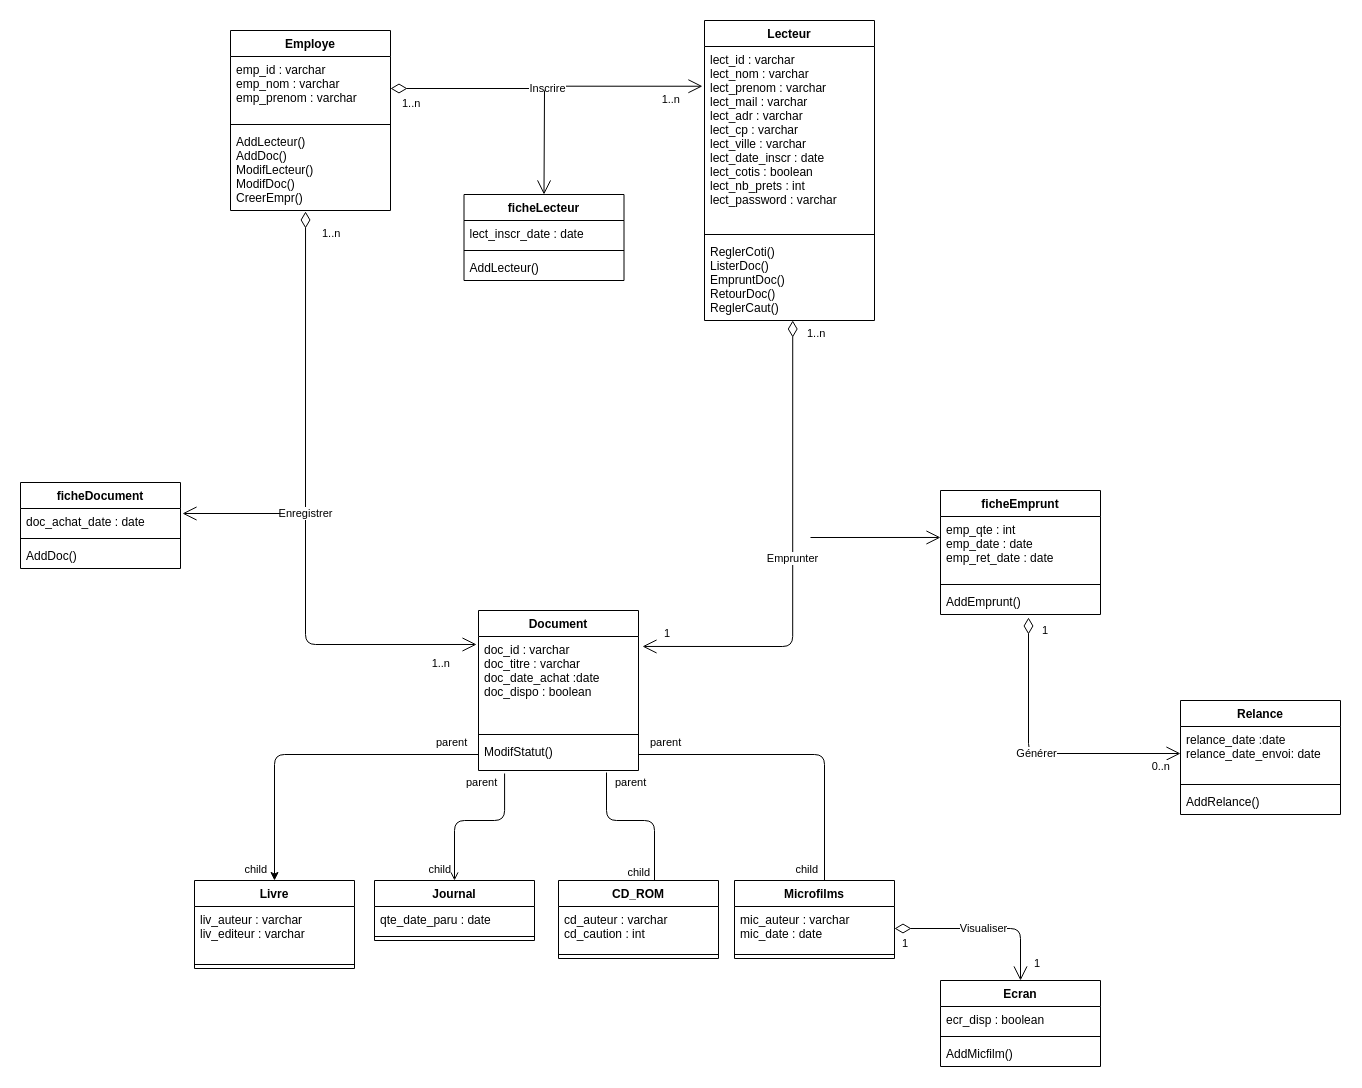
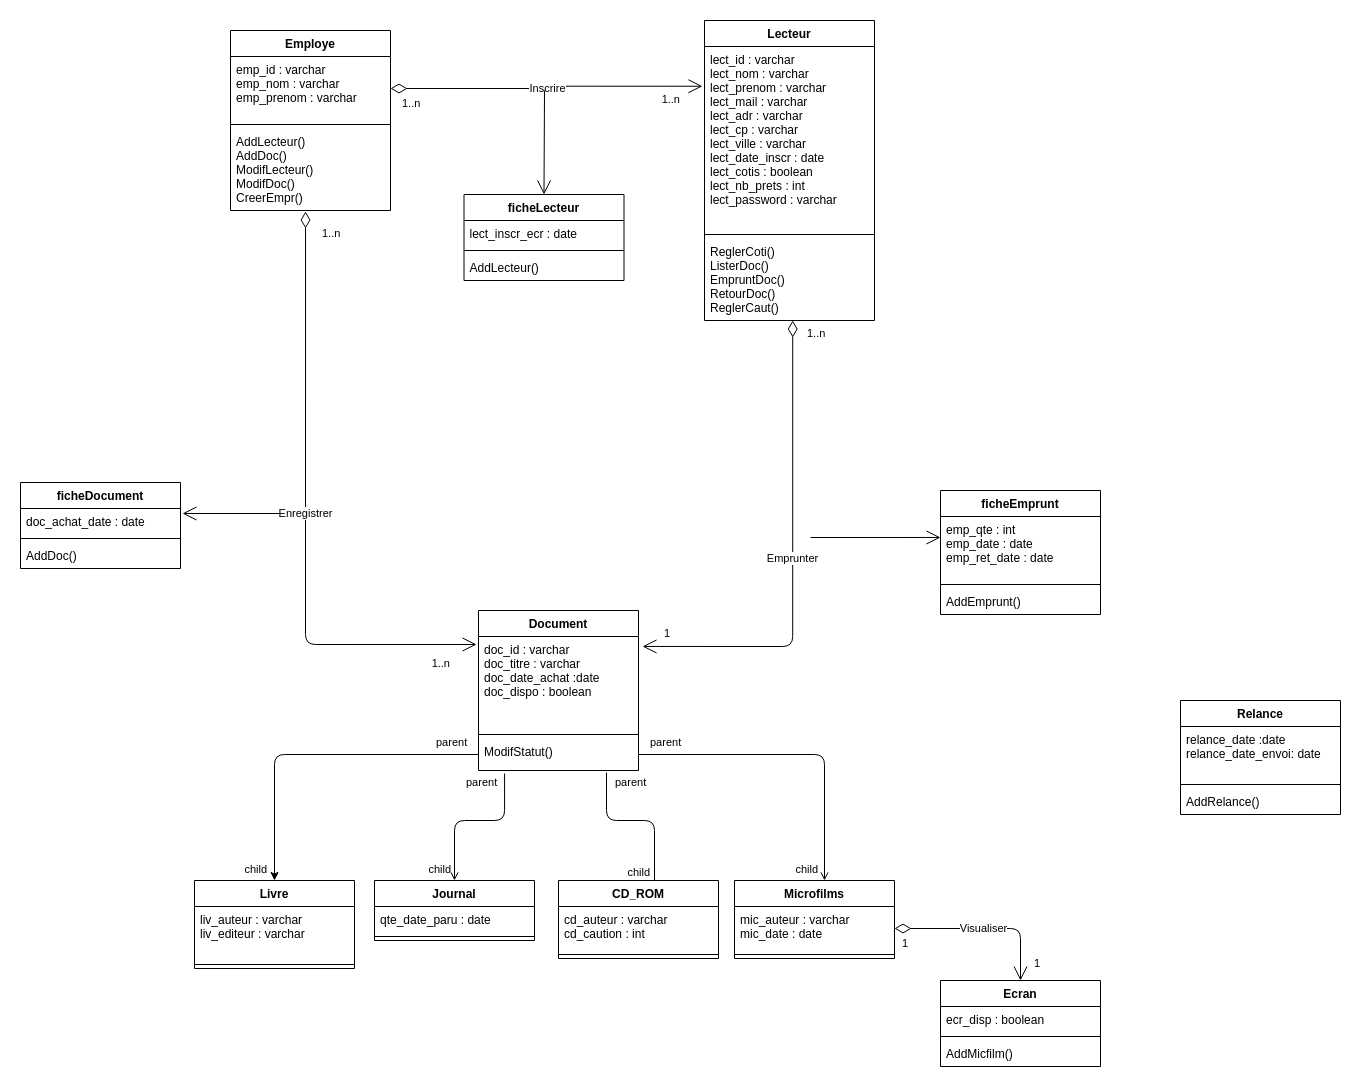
- <mxCell id="45" value="lect_inscr_date : date" style="text;strokeColor=none;fillColor=none;align=left;verticalAlign=top;spacingLeft=4;spacingRight=4;overflow=hidden;rotatable=0;points=[[0,0.5],[1,0.5]];portConstraint=eastwest;" parent="44" vertex="1"><mxGeometry y="26" width="160" height="26" as="geometry" /></mxCell>
+ <mxCell id="45" value="lect_inscr_ecr : date" style="text;strokeColor=none;fillColor=none;align=left;verticalAlign=top;spacingLeft=4;spacingRight=4;overflow=hidden;rotatable=0;points=[[0,0.5],[1,0.5]];portConstraint=eastwest;" parent="44" vertex="1"><mxGeometry y="26" width="160" height="26" as="geometry" /></mxCell>
- <mxCell id="66" value="Générer" style="endArrow=open;html=1;endSize=12;startArrow=diamondThin;startSize=14;startFill=0;edgeStyle=orthogonalEdgeStyle;exitX=0.55;exitY=1.115;exitDx=0;exitDy=0;exitPerimeter=0;entryX=0;entryY=0.5;entryDx=0;entryDy=0;" parent="1" source="55" target="63" edge="1"><mxGeometry relative="1" as="geometry"><mxPoint x="630" y="760" as="sourcePoint" /><mxPoint x="790" y="760" as="targetPoint" /><Array as="points"><mxPoint x="1028" y="753" /></Array></mxGeometry></mxCell>
- <mxCell id="67" value="1" style="edgeLabel;resizable=0;html=1;align=left;verticalAlign=top;" parent="66" connectable="0" vertex="1"><mxGeometry x="-1" relative="1" as="geometry"><mxPoint x="12" as="offset" /></mxGeometry></mxCell>
- <mxCell id="68" value="0..n" style="edgeLabel;resizable=0;html=1;align=right;verticalAlign=top;" parent="66" connectable="0" vertex="1"><mxGeometry x="1" relative="1" as="geometry"><mxPoint x="-9.99" as="offset" /></mxGeometry></mxCell>
- <mxCell id="19" value="" style="endArrow=none;html=1;edgeStyle=orthogonalEdgeStyle;exitX=1;exitY=0.5;exitDx=0;exitDy=0;" parent="1" source="37" target="31" edge="1"><mxGeometry relative="1" as="geometry"><mxPoint x="644" y="620" as="sourcePoint" /><mxPoint x="824" y="876" as="targetPoint" /><Array as="points"><mxPoint x="824" y="754" /></Array></mxGeometry></mxCell>
+ <mxCell id="19" value="" style="endArrow=open;html=1;edgeStyle=orthogonalEdgeStyle;exitX=1;exitY=0.5;exitDx=0;exitDy=0;" parent="1" source="37" target="31" edge="1"><mxGeometry relative="1" as="geometry"><mxPoint x="644" y="620" as="sourcePoint" /><mxPoint x="824" y="876" as="targetPoint" /><Array as="points"><mxPoint x="824" y="754" /></Array></mxGeometry></mxCell>
